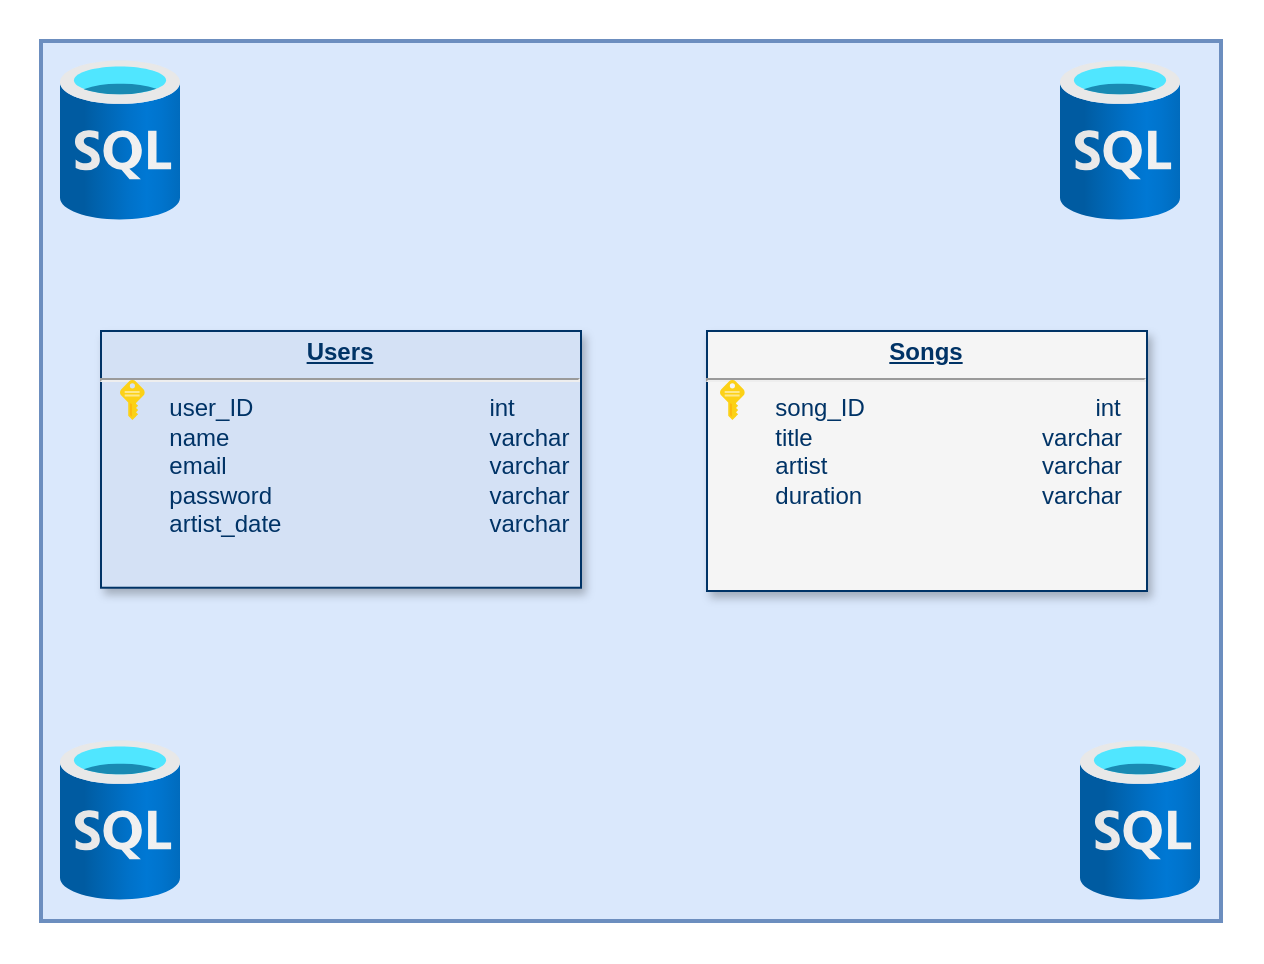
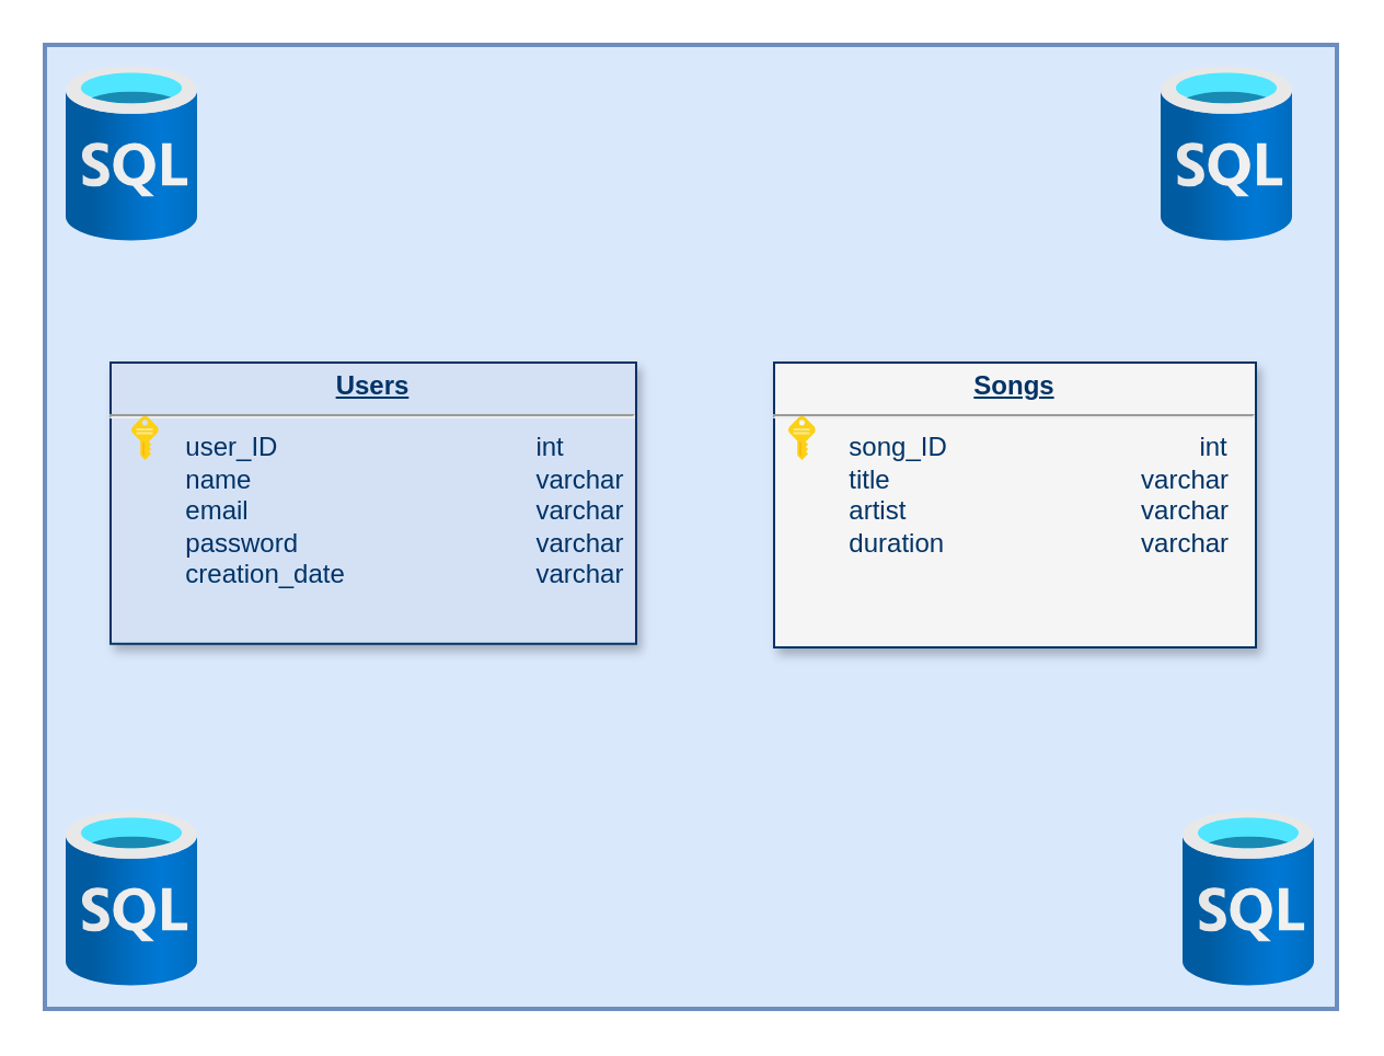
- <mxCell id="4" value="&lt;p style=&quot;margin: 0px ; margin-top: 4px ; text-align: center ; text-decoration: underline&quot;&gt;&lt;strong&gt;Users&lt;/strong&gt;&lt;/p&gt;&lt;hr&gt;&lt;p style=&quot;margin: 0px ; margin-left: 8px&quot;&gt;&amp;nbsp; &lt;span style=&quot;white-space: pre&quot;&gt;&#09;&lt;/span&gt;user_ID&lt;span style=&quot;white-space: pre&quot;&gt;&#09;&lt;/span&gt;&lt;span style=&quot;white-space: pre&quot;&gt;&#09;&lt;/span&gt;&lt;span style=&quot;white-space: pre&quot;&gt;&#09;&lt;span style=&quot;white-space: pre&quot;&gt;&#09;&lt;/span&gt; &lt;/span&gt;&amp;nbsp;&lt;span style=&quot;white-space: pre&quot;&gt;&#09;&lt;/span&gt;int&lt;/p&gt;&lt;p style=&quot;margin: 0px ; margin-left: 8px&quot;&gt;&amp;nbsp; &amp;nbsp;&lt;span style=&quot;white-space: pre&quot;&gt;&#09;&lt;/span&gt;name&lt;span style=&quot;white-space: pre&quot;&gt;&#09;&lt;/span&gt;&lt;span style=&quot;white-space: pre&quot;&gt;&#09;&lt;/span&gt;&lt;span style=&quot;white-space: pre&quot;&gt;&#09;&lt;span style=&quot;white-space: pre&quot;&gt;&#09;&lt;span style=&quot;white-space: pre&quot;&gt;&#09;&lt;/span&gt;&lt;/span&gt;&lt;/span&gt;&lt;span&gt;varchar&lt;/span&gt;&lt;/p&gt;&lt;p style=&quot;margin: 0px ; margin-left: 8px&quot;&gt;&amp;nbsp; &lt;span style=&quot;white-space: pre&quot;&gt;&#09;&lt;/span&gt;email&amp;nbsp;&lt;span style=&quot;white-space: pre&quot;&gt;&#09;&lt;/span&gt;&lt;span style=&quot;white-space: pre&quot;&gt;&#09;&lt;/span&gt;&lt;span style=&quot;white-space: pre&quot;&gt;&#09;&lt;span style=&quot;white-space: pre&quot;&gt;&#09;&lt;span style=&quot;white-space: pre&quot;&gt;&#09;&lt;/span&gt;&lt;/span&gt;&lt;/span&gt;varchar&lt;/p&gt;&lt;p style=&quot;margin: 0px ; margin-left: 8px&quot;&gt;&amp;nbsp; &lt;span style=&quot;white-space: pre&quot;&gt;&#09;&lt;/span&gt;password&lt;span style=&quot;white-space: pre&quot;&gt;&#09;&lt;/span&gt;&lt;span style=&quot;white-space: pre&quot;&gt;&#09;&lt;/span&gt;&lt;span style=&quot;white-space: pre&quot;&gt;&lt;span style=&quot;white-space: pre&quot;&gt;&#09;&lt;span style=&quot;white-space: pre&quot;&gt;&#09;&lt;/span&gt;&lt;span style=&quot;white-space: pre&quot;&gt;&#09;&lt;/span&gt;&lt;/span&gt;&lt;/span&gt;varchar&lt;/p&gt;&lt;p style=&quot;margin: 0px ; margin-left: 8px&quot;&gt;&amp;nbsp; &amp;nbsp;&lt;span style=&quot;white-space: pre&quot;&gt;&#09;&lt;/span&gt;artist_date&lt;span style=&quot;white-space: pre&quot;&gt;&#09;&lt;/span&gt;&lt;span style=&quot;white-space: pre&quot;&gt;&lt;span style=&quot;white-space: pre&quot;&gt;&#09;&lt;span style=&quot;white-space: pre&quot;&gt;&#09;&lt;/span&gt;&lt;span style=&quot;white-space: pre&quot;&gt;&#09;&lt;/span&gt;&lt;/span&gt;&lt;/span&gt;varchar&lt;/p&gt;" style="verticalAlign=top;align=left;overflow=fill;fontSize=12;fontFamily=Helvetica;html=1;strokeColor=#003366;shadow=1;fillColor=#D4E1F5;fontColor=#003366" parent="1" vertex="1"><mxGeometry y="165" width="240" height="128.36" as="geometry" x="50" /></mxCell>
+ <mxCell id="4" value="&lt;p style=&quot;margin: 0px ; margin-top: 4px ; text-align: center ; text-decoration: underline&quot;&gt;&lt;strong&gt;Users&lt;/strong&gt;&lt;/p&gt;&lt;hr&gt;&lt;p style=&quot;margin: 0px ; margin-left: 8px&quot;&gt;&amp;nbsp; &lt;span style=&quot;white-space: pre&quot;&gt;&#09;&lt;/span&gt;user_ID&lt;span style=&quot;white-space: pre&quot;&gt;&#09;&lt;/span&gt;&lt;span style=&quot;white-space: pre&quot;&gt;&#09;&lt;/span&gt;&lt;span style=&quot;white-space: pre&quot;&gt;&#09;&lt;span style=&quot;white-space: pre&quot;&gt;&#09;&lt;/span&gt; &lt;/span&gt;&amp;nbsp;&lt;span style=&quot;white-space: pre&quot;&gt;&#09;&lt;/span&gt;int&lt;/p&gt;&lt;p style=&quot;margin: 0px ; margin-left: 8px&quot;&gt;&amp;nbsp; &amp;nbsp;&lt;span style=&quot;white-space: pre&quot;&gt;&#09;&lt;/span&gt;name&lt;span style=&quot;white-space: pre&quot;&gt;&#09;&lt;/span&gt;&lt;span style=&quot;white-space: pre&quot;&gt;&#09;&lt;/span&gt;&lt;span style=&quot;white-space: pre&quot;&gt;&#09;&lt;span style=&quot;white-space: pre&quot;&gt;&#09;&lt;span style=&quot;white-space: pre&quot;&gt;&#09;&lt;/span&gt;&lt;/span&gt;&lt;/span&gt;&lt;span&gt;varchar&lt;/span&gt;&lt;/p&gt;&lt;p style=&quot;margin: 0px ; margin-left: 8px&quot;&gt;&amp;nbsp; &lt;span style=&quot;white-space: pre&quot;&gt;&#09;&lt;/span&gt;email&amp;nbsp;&lt;span style=&quot;white-space: pre&quot;&gt;&#09;&lt;/span&gt;&lt;span style=&quot;white-space: pre&quot;&gt;&#09;&lt;/span&gt;&lt;span style=&quot;white-space: pre&quot;&gt;&#09;&lt;span style=&quot;white-space: pre&quot;&gt;&#09;&lt;span style=&quot;white-space: pre&quot;&gt;&#09;&lt;/span&gt;&lt;/span&gt;&lt;/span&gt;varchar&lt;/p&gt;&lt;p style=&quot;margin: 0px ; margin-left: 8px&quot;&gt;&amp;nbsp; &lt;span style=&quot;white-space: pre&quot;&gt;&#09;&lt;/span&gt;password&lt;span style=&quot;white-space: pre&quot;&gt;&#09;&lt;/span&gt;&lt;span style=&quot;white-space: pre&quot;&gt;&#09;&lt;/span&gt;&lt;span style=&quot;white-space: pre&quot;&gt;&lt;span style=&quot;white-space: pre&quot;&gt;&#09;&lt;span style=&quot;white-space: pre&quot;&gt;&#09;&lt;/span&gt;&lt;span style=&quot;white-space: pre&quot;&gt;&#09;&lt;/span&gt;&lt;/span&gt;&lt;/span&gt;varchar&lt;/p&gt;&lt;p style=&quot;margin: 0px ; margin-left: 8px&quot;&gt;&amp;nbsp; &amp;nbsp;&lt;span style=&quot;white-space: pre&quot;&gt;&#09;&lt;/span&gt;creation_date&lt;span style=&quot;white-space: pre&quot;&gt;&#09;&lt;/span&gt;&lt;span style=&quot;white-space: pre&quot;&gt;&lt;span style=&quot;white-space: pre&quot;&gt;&#09;&lt;span style=&quot;white-space: pre&quot;&gt;&#09;&lt;/span&gt;&lt;span style=&quot;white-space: pre&quot;&gt;&#09;&lt;/span&gt;&lt;/span&gt;&lt;/span&gt;varchar&lt;/p&gt;" style="verticalAlign=top;align=left;overflow=fill;fontSize=12;fontFamily=Helvetica;html=1;strokeColor=#003366;shadow=1;fillColor=#D4E1F5;fontColor=#003366" parent="1" vertex="1"><mxGeometry y="165" width="240" height="128.36" as="geometry" x="50" /></mxCell>
